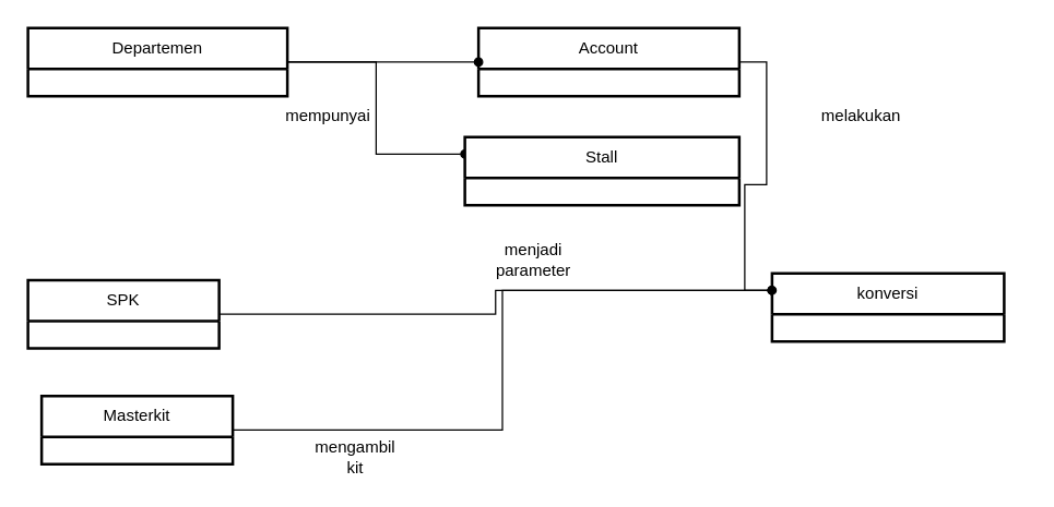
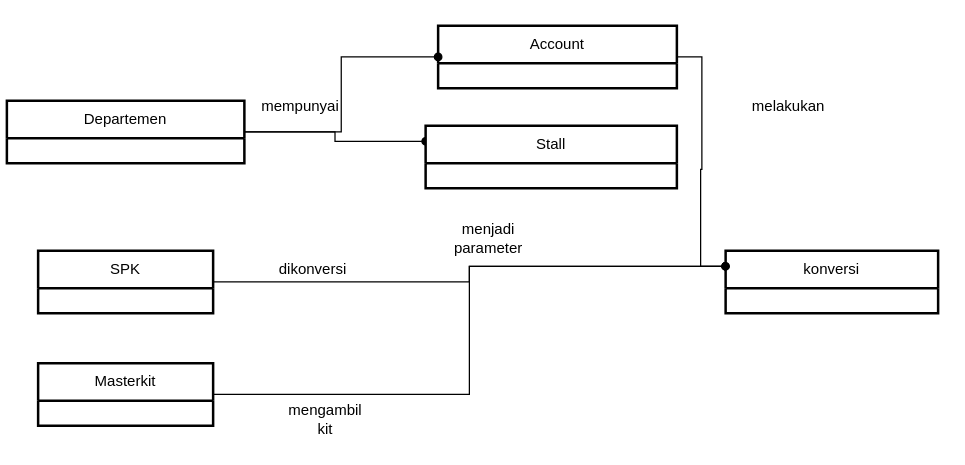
- <mxCell id="6" value="Departemen" style="swimlane;fontStyle=0;childLayout=stackLayout;horizontal=1;startSize=30;horizontalStack=0;resizeParent=1;resizeParentMax=0;resizeLast=0;collapsible=1;marginBottom=0;whiteSpace=wrap;html=1;rounded=0;glass=0;strokeWidth=2;" vertex="1" parent="1"><mxGeometry x="20" width="190" height="50" as="geometry" y="20"><mxRectangle x="90" y="40" width="80" height="30" as="alternateBounds" /></mxGeometry></mxCell>
+ <mxCell id="6" value="Departemen" style="swimlane;fontStyle=0;childLayout=stackLayout;horizontal=1;startSize=30;horizontalStack=0;resizeParent=1;resizeParentMax=0;resizeLast=0;collapsible=1;marginBottom=0;whiteSpace=wrap;html=1;rounded=0;glass=0;strokeWidth=2;" vertex="1" parent="1"><mxGeometry x="5" y="80" width="190" height="50" as="geometry"><mxRectangle x="90" y="40" width="80" height="30" as="alternateBounds" /></mxGeometry></mxCell>
+ <mxCell id="14" value="dikonversi" style="text;html=1;strokeColor=none;fillColor=none;align=center;verticalAlign=middle;whiteSpace=wrap;rounded=0;glass=0;strokeWidth=2;" vertex="1" parent="1"><mxGeometry x="220" y="200" width="60" height="30" as="geometry" /></mxCell>
- <mxCell id="10" value="konversi" style="swimlane;fontStyle=0;childLayout=stackLayout;horizontal=1;startSize=30;horizontalStack=0;resizeParent=1;resizeParentMax=0;resizeLast=0;collapsible=1;marginBottom=0;whiteSpace=wrap;html=1;rounded=0;glass=0;strokeWidth=2;" vertex="1" parent="1"><mxGeometry x="565" y="200" width="170" height="50" as="geometry"><mxRectangle x="90" y="40" width="80" height="30" as="alternateBounds" /></mxGeometry></mxCell>
+ <mxCell id="10" value="konversi" style="swimlane;fontStyle=0;childLayout=stackLayout;horizontal=1;startSize=30;horizontalStack=0;resizeParent=1;resizeParentMax=0;resizeLast=0;collapsible=1;marginBottom=0;whiteSpace=wrap;html=1;rounded=0;glass=0;strokeWidth=2;" vertex="1" parent="1"><mxGeometry x="580" y="200" width="170" height="50" as="geometry"><mxRectangle x="90" y="40" width="80" height="30" as="alternateBounds" /></mxGeometry></mxCell>
- <mxCell id="12" value="SPK" style="swimlane;fontStyle=0;childLayout=stackLayout;horizontal=1;startSize=30;horizontalStack=0;resizeParent=1;resizeParentMax=0;resizeLast=0;collapsible=1;marginBottom=0;whiteSpace=wrap;html=1;rounded=0;glass=0;strokeWidth=2;" vertex="1" parent="1"><mxGeometry x="20" y="205" width="140" height="50" as="geometry"><mxRectangle x="90" y="40" width="80" height="30" as="alternateBounds" /></mxGeometry></mxCell>
+ <mxCell id="12" value="SPK" style="swimlane;fontStyle=0;childLayout=stackLayout;horizontal=1;startSize=30;horizontalStack=0;resizeParent=1;resizeParentMax=0;resizeLast=0;collapsible=1;marginBottom=0;whiteSpace=wrap;html=1;rounded=0;glass=0;strokeWidth=2;" vertex="1" parent="1"><mxGeometry x="30" y="200" width="140" height="50" as="geometry"><mxRectangle x="90" y="40" width="80" height="30" as="alternateBounds" /></mxGeometry></mxCell>
